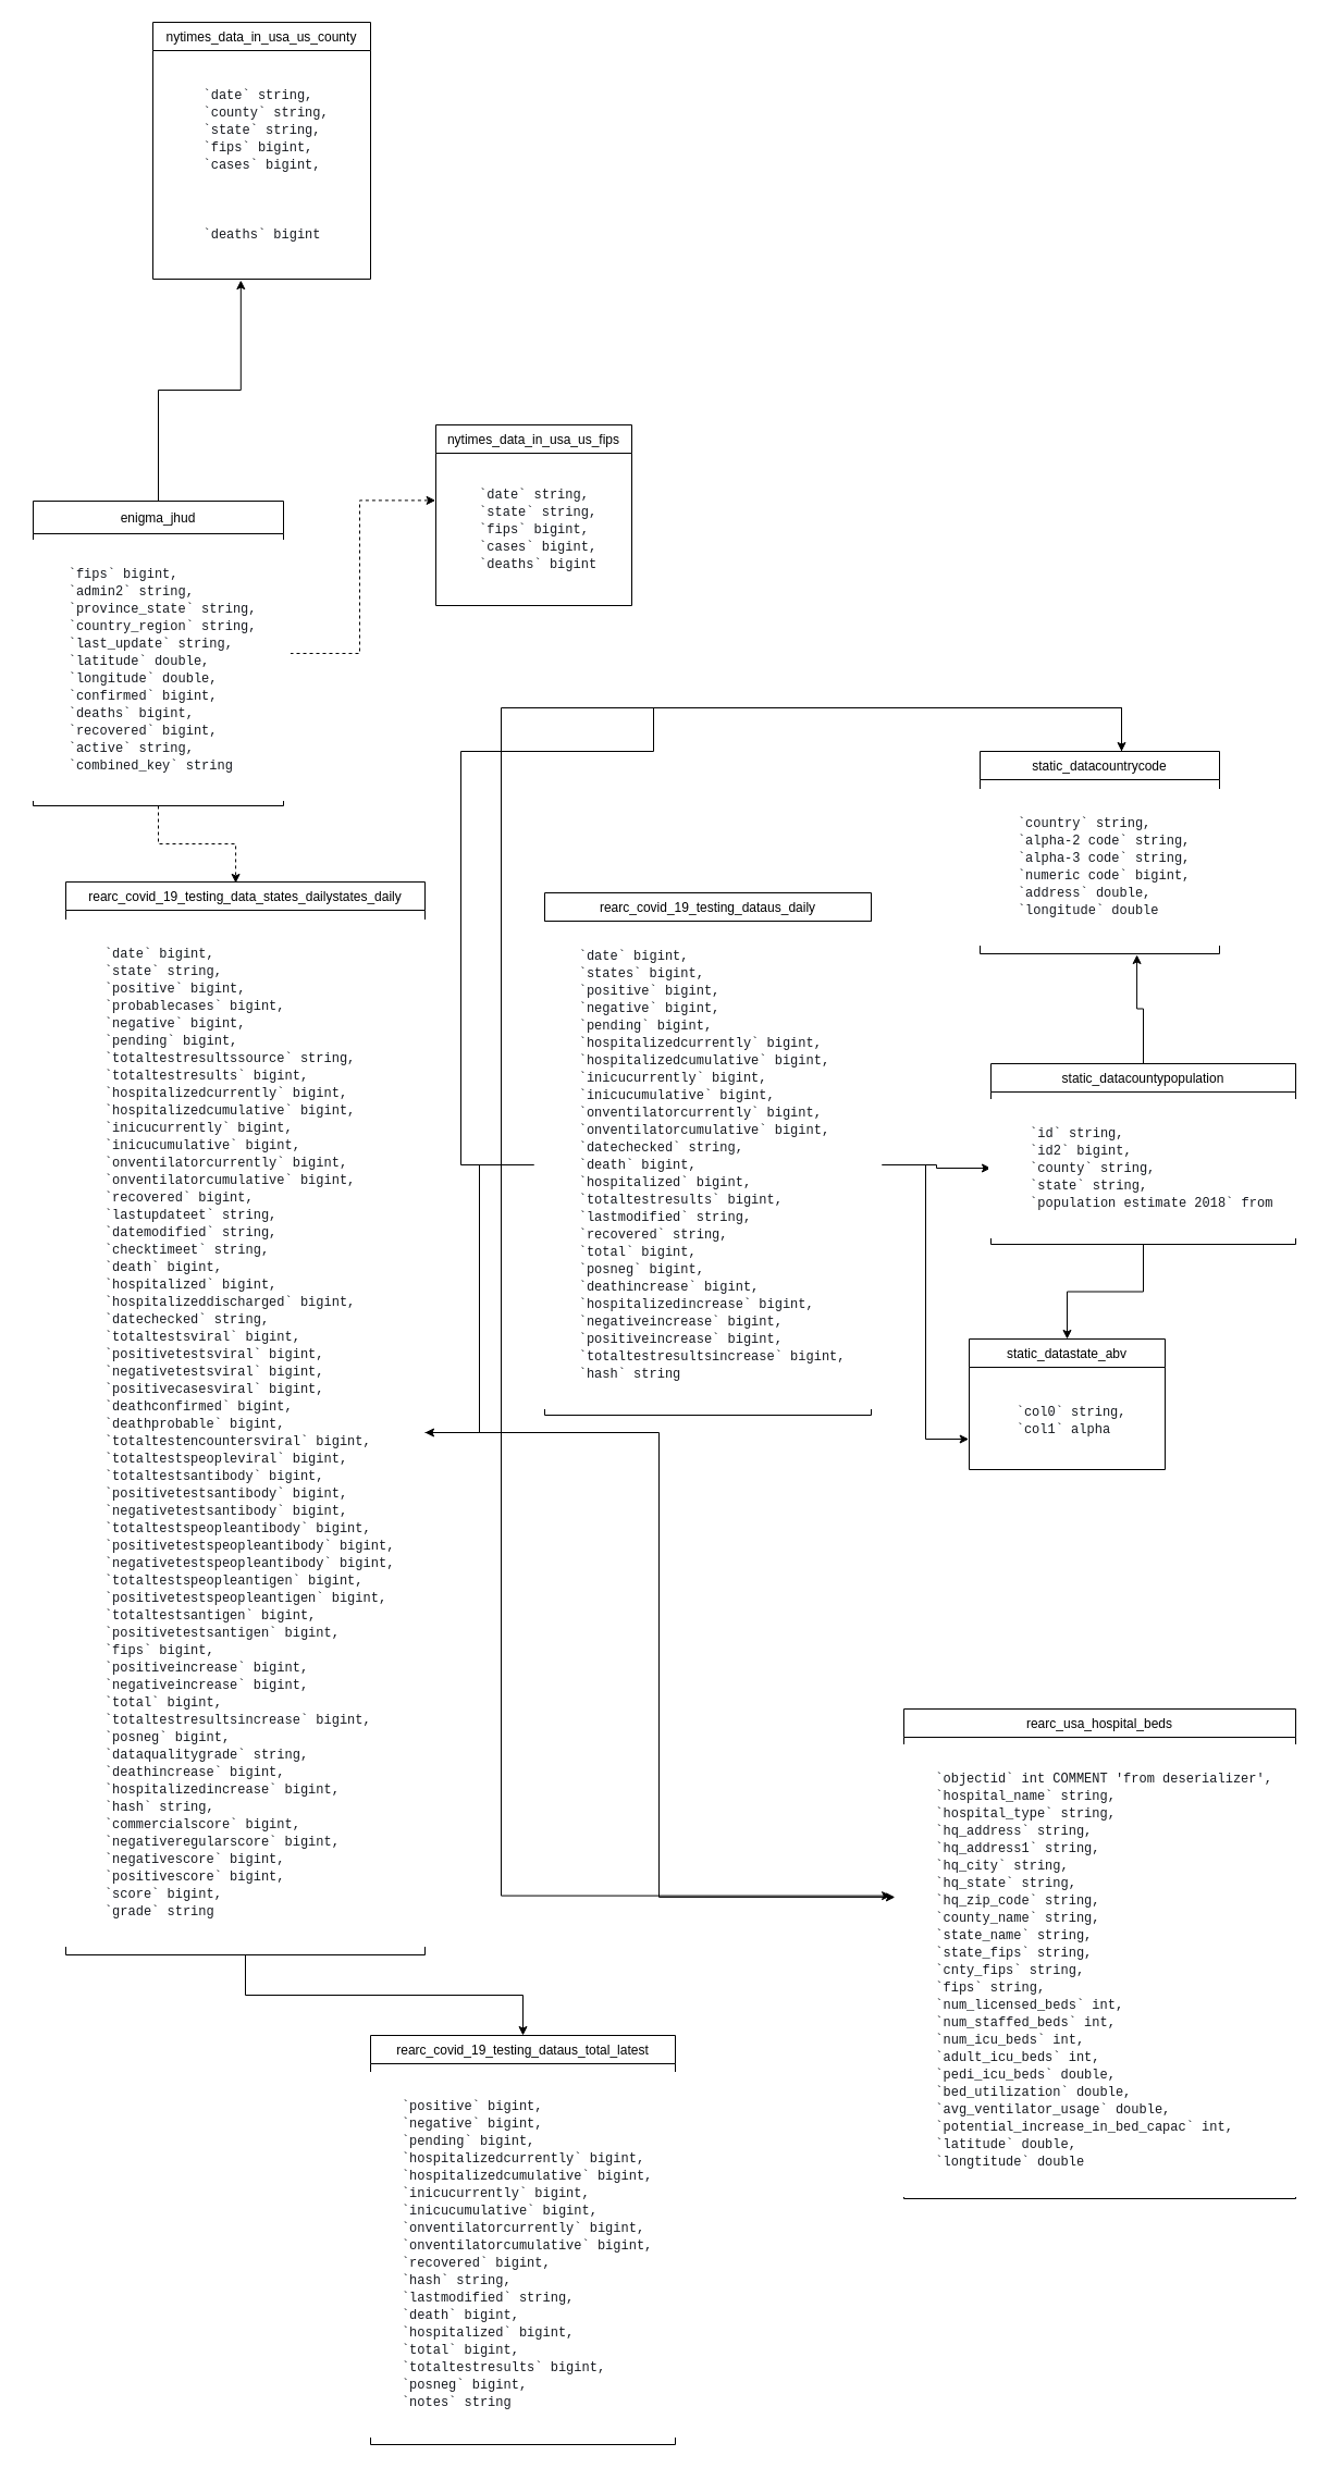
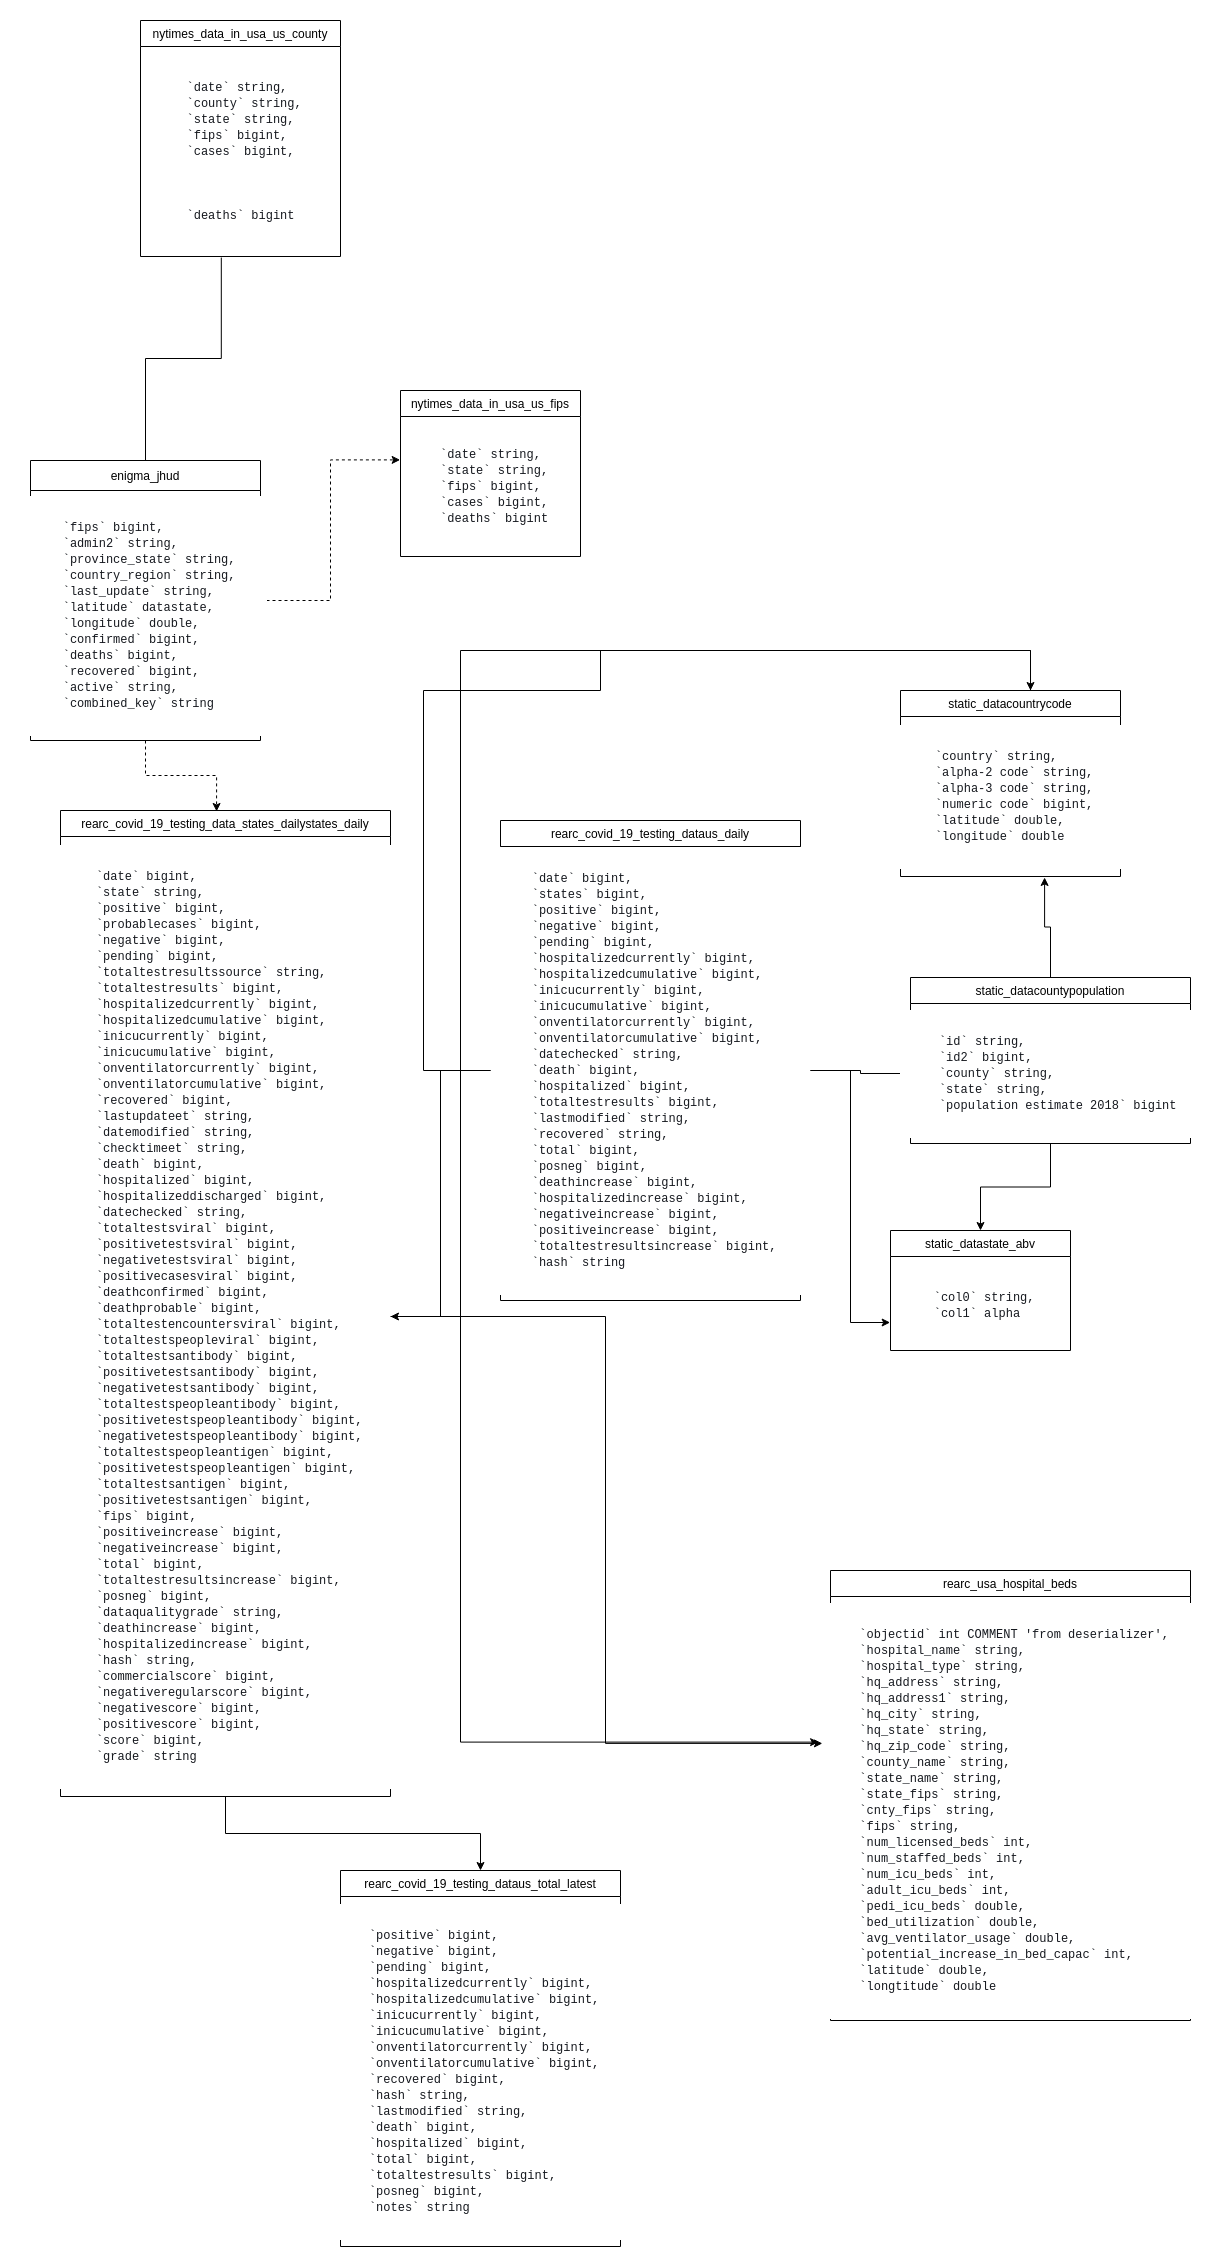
- <mxCell id="3" style="edgeStyle=orthogonalEdgeStyle;rounded=0;orthogonalLoop=1;jettySize=auto;html=1;entryX=0.404;entryY=1.005;entryDx=0;entryDy=0;entryPerimeter=0;" edge="1" parent="1" source="5" target="8"><mxGeometry relative="1" as="geometry" /></mxCell>
+ <mxCell id="3" style="edgeStyle=orthogonalEdgeStyle;rounded=0;orthogonalLoop=1;jettySize=auto;html=1;entryX=0.404;entryY=1.005;entryDx=0;entryDy=0;entryPerimeter=0;endArrow=none;" edge="1" parent="1" source="5" target="8"><mxGeometry relative="1" as="geometry" /></mxCell>
- <mxCell id="6" value="&lt;pre style=&quot;font-family: var(--font-family-monospace-iz223z, Monaco, Menlo, Consolas, &amp;quot;Courier Prime&amp;quot;, Courier, &amp;quot;Courier New&amp;quot;, monospace); font-size: var(--font-body-s-size-ukw2p9, 12px); padding: var(--space-scaled-xl-w2t504, 24px) var(--space-xl-a39hup, 24px); margin-top: 0px; margin-bottom: 0px; overflow: auto; background: rgb(255, 255, 255); line-height: var(--font-body-s-line-height-kdsbrl, 16px); color: rgb(22, 25, 31); text-align: left;&quot; class=&quot;awsui_root_18wu0_e09o6_93 awsui_box_18wu0_e09o6_205 awsui_pre-variant_18wu0_e09o6_205 awsui_p-xl_18wu0_e09o6_672 awsui_color-default_18wu0_e09o6_205 awsui_font-size-body-s_18wu0_e09o6_344 awsui_font-weight-default_18wu0_e09o6_261&quot; data-testid=&quot;query-results-text&quot;&gt;  `fips` bigint, &lt;br/&gt;  `admin2` string, &lt;br/&gt;  `province_state` string, &lt;br/&gt;  `country_region` string, &lt;br/&gt;  `last_update` string, &lt;br/&gt;  `latitude` double, &lt;br/&gt;  `longitude` double, &lt;br/&gt;  `confirmed` bigint, &lt;br/&gt;  `deaths` bigint, &lt;br/&gt;  `recovered` bigint, &lt;br/&gt;  `active` string, &lt;br/&gt;  `combined_key` string&lt;/pre&gt;" style="text;html=1;align=center;verticalAlign=middle;resizable=0;points=[];autosize=1;strokeColor=none;fillColor=none;" vertex="1" parent="1"><mxGeometry x="20" y="490" width="250" height="250" as="geometry" /></mxCell>
+ <mxCell id="6" value="&lt;pre style=&quot;font-family: var(--font-family-monospace-iz223z, Monaco, Menlo, Consolas, &amp;quot;Courier Prime&amp;quot;, Courier, &amp;quot;Courier New&amp;quot;, monospace); font-size: var(--font-body-s-size-ukw2p9, 12px); padding: var(--space-scaled-xl-w2t504, 24px) var(--space-xl-a39hup, 24px); margin-top: 0px; margin-bottom: 0px; overflow: auto; background: rgb(255, 255, 255); line-height: var(--font-body-s-line-height-kdsbrl, 16px); color: rgb(22, 25, 31); text-align: left;&quot; class=&quot;awsui_root_18wu0_e09o6_93 awsui_box_18wu0_e09o6_205 awsui_pre-variant_18wu0_e09o6_205 awsui_p-xl_18wu0_e09o6_672 awsui_color-default_18wu0_e09o6_205 awsui_font-size-body-s_18wu0_e09o6_344 awsui_font-weight-default_18wu0_e09o6_261&quot; data-testid=&quot;query-results-text&quot;&gt;  `fips` bigint, &lt;br/&gt;  `admin2` string, &lt;br/&gt;  `province_state` string, &lt;br/&gt;  `country_region` string, &lt;br/&gt;  `last_update` string, &lt;br/&gt;  `latitude` datastate, &lt;br/&gt;  `longitude` double, &lt;br/&gt;  `confirmed` bigint, &lt;br/&gt;  `deaths` bigint, &lt;br/&gt;  `recovered` bigint, &lt;br/&gt;  `active` string, &lt;br/&gt;  `combined_key` string&lt;/pre&gt;" style="text;html=1;align=center;verticalAlign=middle;resizable=0;points=[];autosize=1;strokeColor=none;fillColor=none;" vertex="1" parent="1"><mxGeometry x="20" y="490" width="250" height="250" as="geometry" /></mxCell>
- <mxCell id="30" value="&lt;pre style=&quot;font-family: var(--font-family-monospace-iz223z, Monaco, Menlo, Consolas, &amp;quot;Courier Prime&amp;quot;, Courier, &amp;quot;Courier New&amp;quot;, monospace); font-size: var(--font-body-s-size-ukw2p9, 12px); padding: var(--space-scaled-xl-w2t504, 24px) var(--space-xl-a39hup, 24px); margin-top: 0px; margin-bottom: 0px; overflow: auto; background: rgb(255, 255, 255); line-height: var(--font-body-s-line-height-kdsbrl, 16px); color: rgb(22, 25, 31); text-align: left;&quot; class=&quot;awsui_root_18wu0_e09o6_93 awsui_box_18wu0_e09o6_205 awsui_pre-variant_18wu0_e09o6_205 awsui_p-xl_18wu0_e09o6_672 awsui_color-default_18wu0_e09o6_205 awsui_font-size-body-s_18wu0_e09o6_344 awsui_font-weight-default_18wu0_e09o6_261&quot; data-testid=&quot;query-results-text&quot;&gt;  `country` string, &lt;br/&gt;  `alpha-2 code` string, &lt;br/&gt;  `alpha-3 code` string, &lt;br/&gt;  `numeric code` bigint, &lt;br/&gt;  `address` double, &lt;br/&gt;  `longitude` double&lt;/pre&gt;" style="text;html=1;align=center;verticalAlign=middle;resizable=0;points=[];autosize=1;strokeColor=none;fillColor=none;" vertex="1" parent="29"><mxGeometry y="26" width="220" height="160" as="geometry" /></mxCell>
+ <mxCell id="30" value="&lt;pre style=&quot;font-family: var(--font-family-monospace-iz223z, Monaco, Menlo, Consolas, &amp;quot;Courier Prime&amp;quot;, Courier, &amp;quot;Courier New&amp;quot;, monospace); font-size: var(--font-body-s-size-ukw2p9, 12px); padding: var(--space-scaled-xl-w2t504, 24px) var(--space-xl-a39hup, 24px); margin-top: 0px; margin-bottom: 0px; overflow: auto; background: rgb(255, 255, 255); line-height: var(--font-body-s-line-height-kdsbrl, 16px); color: rgb(22, 25, 31); text-align: left;&quot; class=&quot;awsui_root_18wu0_e09o6_93 awsui_box_18wu0_e09o6_205 awsui_pre-variant_18wu0_e09o6_205 awsui_p-xl_18wu0_e09o6_672 awsui_color-default_18wu0_e09o6_205 awsui_font-size-body-s_18wu0_e09o6_344 awsui_font-weight-default_18wu0_e09o6_261&quot; data-testid=&quot;query-results-text&quot;&gt;  `country` string, &lt;br/&gt;  `alpha-2 code` string, &lt;br/&gt;  `alpha-3 code` string, &lt;br/&gt;  `numeric code` bigint, &lt;br/&gt;  `latitude` double, &lt;br/&gt;  `longitude` double&lt;/pre&gt;" style="text;html=1;align=center;verticalAlign=middle;resizable=0;points=[];autosize=1;strokeColor=none;fillColor=none;" vertex="1" parent="29"><mxGeometry y="26" width="220" height="160" as="geometry" /></mxCell>
- <mxCell id="23" value="&lt;pre style=&quot;font-family: var(--font-family-monospace-iz223z, Monaco, Menlo, Consolas, &amp;quot;Courier Prime&amp;quot;, Courier, &amp;quot;Courier New&amp;quot;, monospace); font-size: var(--font-body-s-size-ukw2p9, 12px); padding: var(--space-scaled-xl-w2t504, 24px) var(--space-xl-a39hup, 24px); margin-top: 0px; margin-bottom: 0px; overflow: auto; background: rgb(255, 255, 255); line-height: var(--font-body-s-line-height-kdsbrl, 16px); color: rgb(22, 25, 31); text-align: left;&quot; class=&quot;awsui_root_18wu0_e09o6_93 awsui_box_18wu0_e09o6_205 awsui_pre-variant_18wu0_e09o6_205 awsui_p-xl_18wu0_e09o6_672 awsui_color-default_18wu0_e09o6_205 awsui_font-size-body-s_18wu0_e09o6_344 awsui_font-weight-default_18wu0_e09o6_261&quot; data-testid=&quot;query-results-text&quot;&gt;  `id` string, &lt;br/&gt;  `id2` bigint, &lt;br/&gt;  `county` string, &lt;br/&gt;  `state` string, &lt;br/&gt;  `population estimate 2018` from&lt;/pre&gt;" style="text;html=1;align=center;verticalAlign=middle;resizable=0;points=[];autosize=1;strokeColor=none;fillColor=none;" vertex="1" parent="22"><mxGeometry y="26" width="280" height="140" as="geometry" /></mxCell>
+ <mxCell id="23" value="&lt;pre style=&quot;font-family: var(--font-family-monospace-iz223z, Monaco, Menlo, Consolas, &amp;quot;Courier Prime&amp;quot;, Courier, &amp;quot;Courier New&amp;quot;, monospace); font-size: var(--font-body-s-size-ukw2p9, 12px); padding: var(--space-scaled-xl-w2t504, 24px) var(--space-xl-a39hup, 24px); margin-top: 0px; margin-bottom: 0px; overflow: auto; background: rgb(255, 255, 255); line-height: var(--font-body-s-line-height-kdsbrl, 16px); color: rgb(22, 25, 31); text-align: left;&quot; class=&quot;awsui_root_18wu0_e09o6_93 awsui_box_18wu0_e09o6_205 awsui_pre-variant_18wu0_e09o6_205 awsui_p-xl_18wu0_e09o6_672 awsui_color-default_18wu0_e09o6_205 awsui_font-size-body-s_18wu0_e09o6_344 awsui_font-weight-default_18wu0_e09o6_261&quot; data-testid=&quot;query-results-text&quot;&gt;  `id` string, &lt;br/&gt;  `id2` bigint, &lt;br/&gt;  `county` string, &lt;br/&gt;  `state` string, &lt;br/&gt;  `population estimate 2018` bigint&lt;/pre&gt;" style="text;html=1;align=center;verticalAlign=middle;resizable=0;points=[];autosize=1;strokeColor=none;fillColor=none;" vertex="1" parent="22"><mxGeometry y="26" width="280" height="140" as="geometry" /></mxCell>
